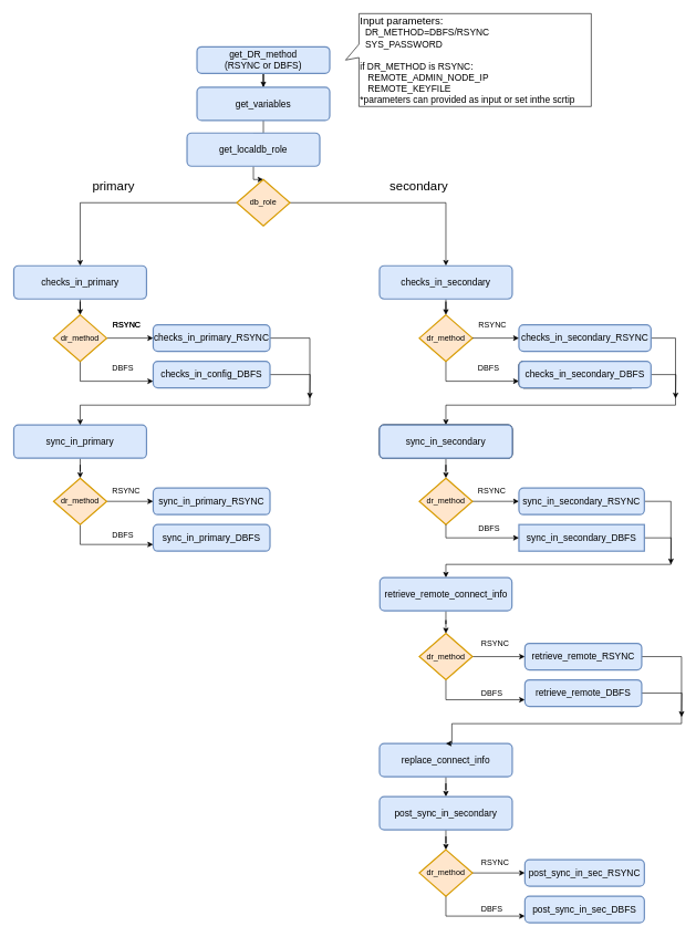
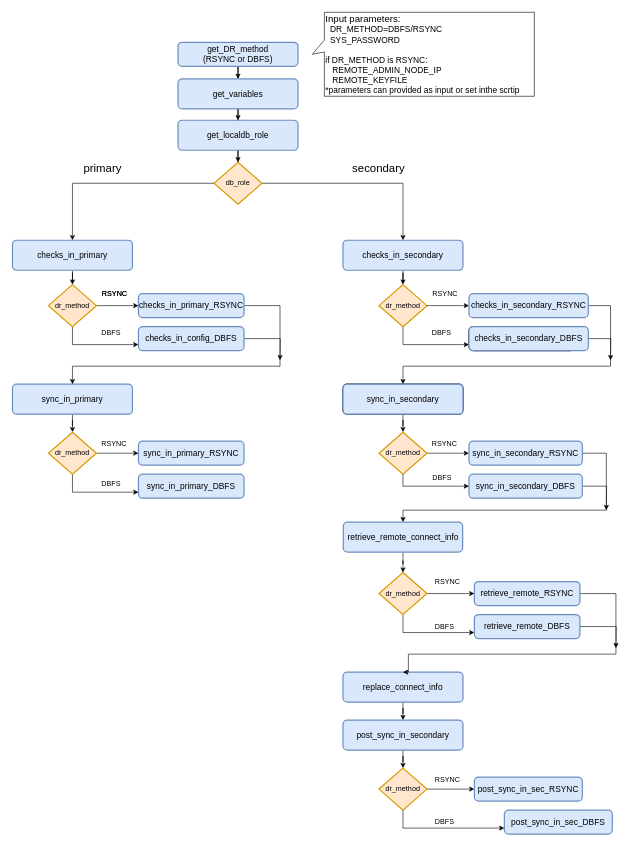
- <mxCell id="7" value="&lt;font style=&quot;font-size: 14px&quot;&gt;get_localdb_role&lt;/font&gt;" style="rounded=1;whiteSpace=wrap;html=1;absoluteArcSize=1;arcSize=14;strokeWidth=2;fillColor=#dae8fc;strokeColor=#6c8ebf;" parent="1" vertex="1"><mxGeometry x="281" y="200" width="200" height="50" as="geometry" /></mxCell>
+ <mxCell id="7" value="&lt;font style=&quot;font-size: 14px&quot;&gt;get_localdb_role&lt;/font&gt;" style="rounded=1;whiteSpace=wrap;html=1;absoluteArcSize=1;arcSize=14;strokeWidth=2;fillColor=#dae8fc;strokeColor=#6c8ebf;" parent="1" vertex="1"><mxGeometry x="296" y="200" width="200" height="50" as="geometry" /></mxCell>
- <mxCell id="42" value="&lt;font style=&quot;font-size: 14px&quot;&gt;sync_in_secondary_DBFS&lt;/font&gt;" style="whiteSpace=wrap;html=1;absoluteArcSize=1;arcSize=14;strokeWidth=2;fillColor=#dae8fc;strokeColor=#6c8ebf;rounded=0;" parent="1" vertex="1"><mxGeometry x="781" y="790" width="189" height="40" as="geometry" /></mxCell>
+ <mxCell id="42" value="&lt;font style=&quot;font-size: 14px&quot;&gt;sync_in_secondary_DBFS&lt;/font&gt;" style="rounded=1;whiteSpace=wrap;html=1;absoluteArcSize=1;arcSize=14;strokeWidth=2;fillColor=#dae8fc;strokeColor=#6c8ebf;" parent="1" vertex="1"><mxGeometry x="781" y="790" width="189" height="40" as="geometry" /></mxCell>
- <mxCell id="60" value="&lt;font style=&quot;font-size: 14px&quot;&gt;post_sync_in_sec_DBFS&lt;/font&gt;" style="rounded=1;whiteSpace=wrap;html=1;absoluteArcSize=1;arcSize=14;strokeWidth=2;fillColor=#dae8fc;strokeColor=#6c8ebf;" parent="1" vertex="1"><mxGeometry x="790" y="1350" width="180" height="40" as="geometry" /></mxCell>
+ <mxCell id="60" value="&lt;font style=&quot;font-size: 14px&quot;&gt;post_sync_in_sec_DBFS&lt;/font&gt;" style="rounded=1;whiteSpace=wrap;html=1;absoluteArcSize=1;arcSize=14;strokeWidth=2;fillColor=#dae8fc;strokeColor=#6c8ebf;" parent="1" vertex="1"><mxGeometry x="840" y="1350" width="180" height="40" as="geometry" /></mxCell>
